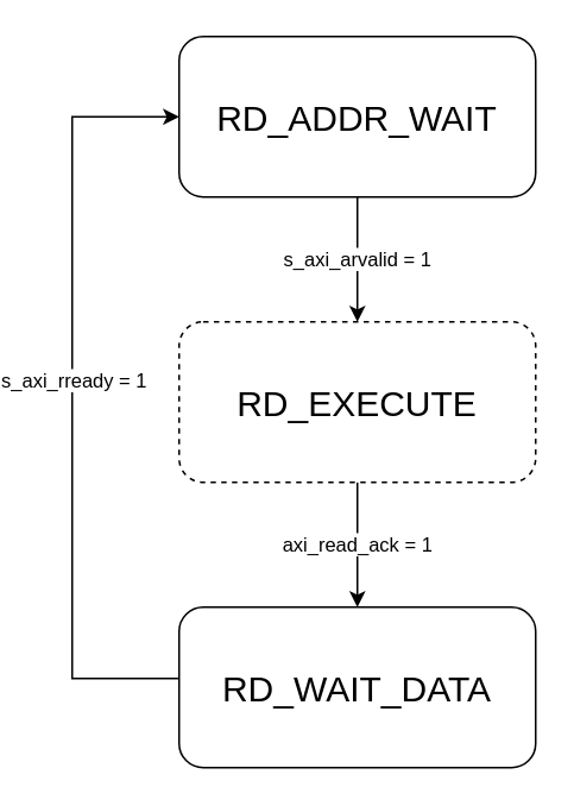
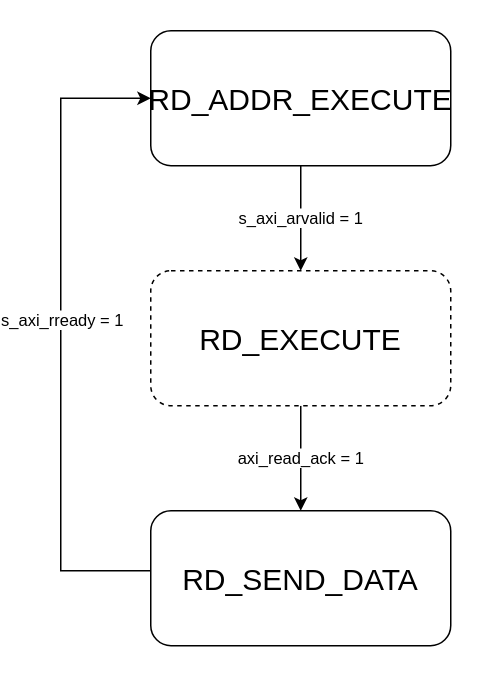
- <mxCell id="3" value="&lt;font style=&quot;font-size: 20px;&quot;&gt;RD_ADDR_WAIT&lt;/font&gt;" style="rounded=1;whiteSpace=wrap;html=1;" parent="1" vertex="1"><mxGeometry x="80" y="20" width="200" height="90" as="geometry" /></mxCell>
+ <mxCell id="3" value="&lt;font style=&quot;font-size: 20px;&quot;&gt;RD_ADDR_EXECUTE&lt;/font&gt;" style="rounded=1;whiteSpace=wrap;html=1;" parent="1" vertex="1"><mxGeometry x="80" y="20" width="200" height="90" as="geometry" /></mxCell>
- <mxCell id="7" value="&lt;font style=&quot;font-size: 20px;&quot;&gt;RD_WAIT_DATA&lt;/font&gt;" style="rounded=1;whiteSpace=wrap;html=1;" parent="1" vertex="1"><mxGeometry x="80" y="340" width="200" height="90" as="geometry" /></mxCell>
+ <mxCell id="7" value="&lt;font style=&quot;font-size: 20px;&quot;&gt;RD_SEND_DATA&lt;/font&gt;" style="rounded=1;whiteSpace=wrap;html=1;" parent="1" vertex="1"><mxGeometry x="80" y="340" width="200" height="90" as="geometry" /></mxCell>
